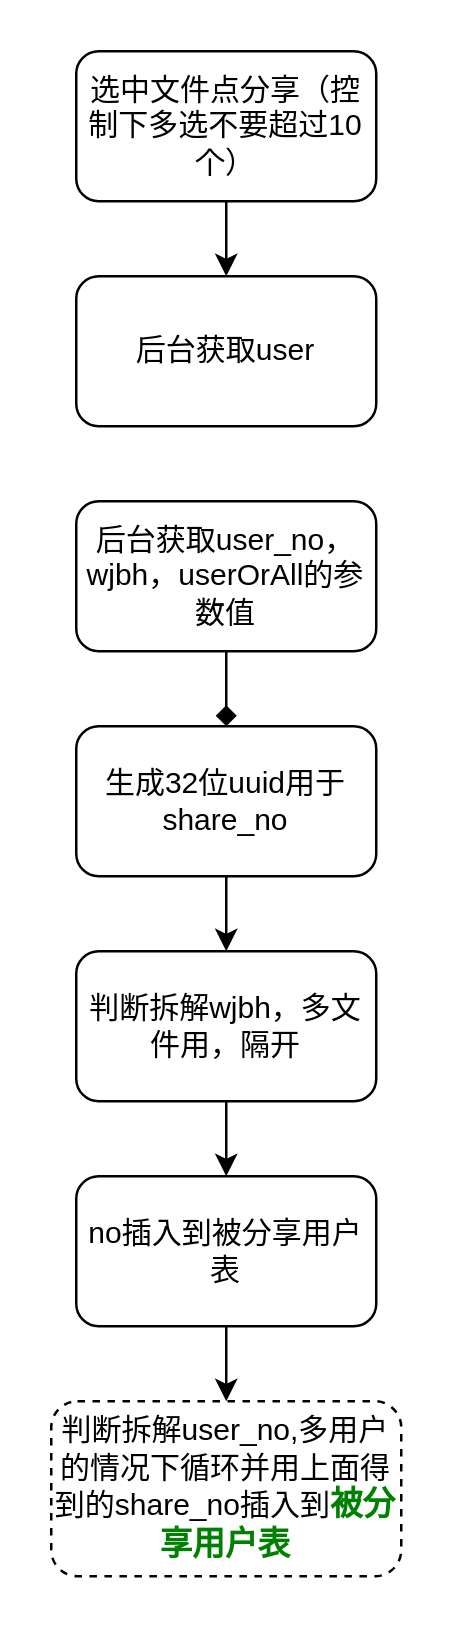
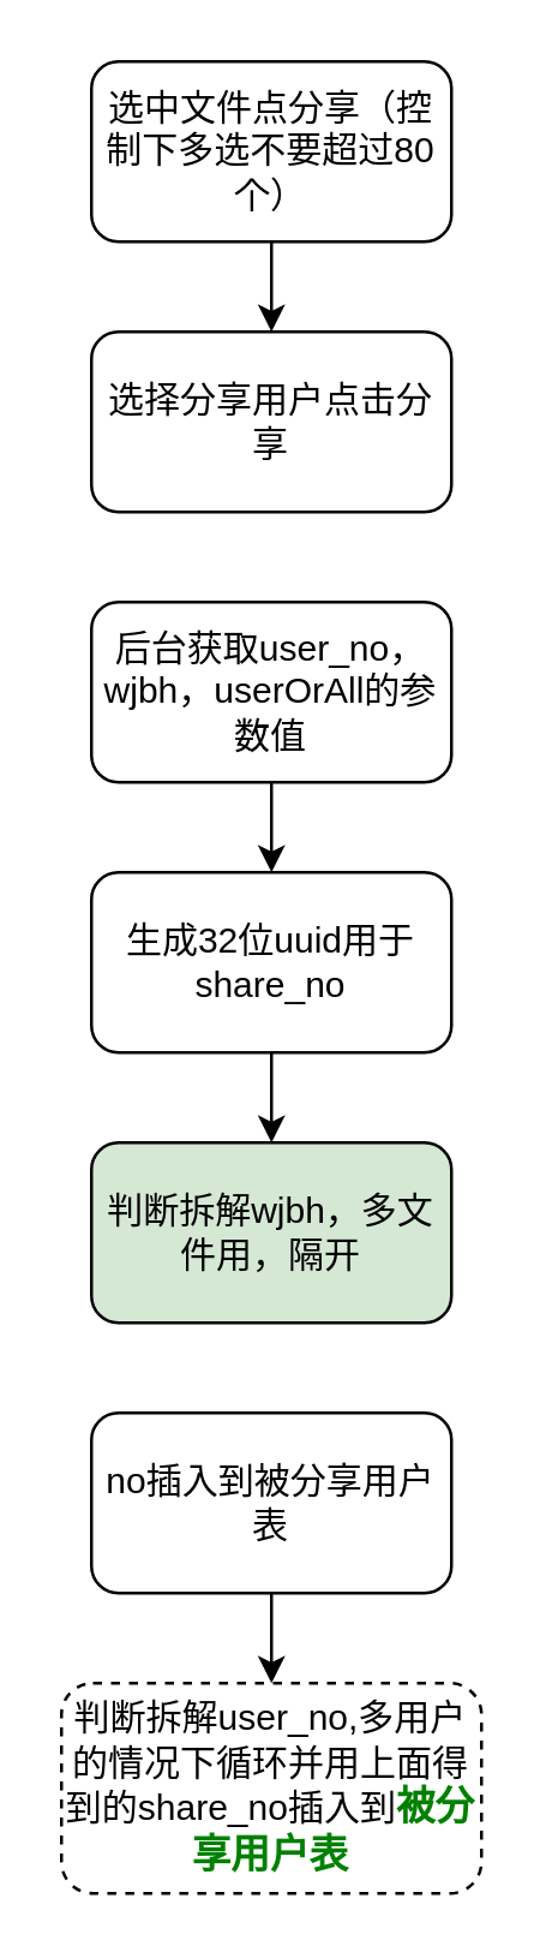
- <mxCell id="3" value="选中文件点分享（控制下多选不要超过10个）" style="rounded=1;whiteSpace=wrap;html=1;" vertex="1" parent="1"><mxGeometry x="30" y="20" width="120" height="60" as="geometry" /></mxCell>
+ <mxCell id="3" value="选中文件点分享（控制下多选不要超过80个）" style="rounded=1;whiteSpace=wrap;html=1;" vertex="1" parent="1"><mxGeometry x="30" y="20" width="120" height="60" as="geometry" /></mxCell>
- <mxCell id="4" value="后台获取user" style="rounded=1;whiteSpace=wrap;html=1;" vertex="1" parent="1"><mxGeometry x="30" y="110" width="120" height="60" as="geometry" /></mxCell>
+ <mxCell id="4" value="选择分享用户点击分享" style="rounded=1;whiteSpace=wrap;html=1;" vertex="1" parent="1"><mxGeometry x="30" y="110" width="120" height="60" as="geometry" /></mxCell>
- <mxCell id="5" value="" style="edgeStyle=orthogonalEdgeStyle;rounded=0;orthogonalLoop=1;jettySize=auto;html=1;endArrow=diamond;" edge="1" parent="1" source="6" target="8"><mxGeometry relative="1" as="geometry" /></mxCell>
+ <mxCell id="5" value="" style="edgeStyle=orthogonalEdgeStyle;rounded=0;orthogonalLoop=1;jettySize=auto;html=1;" edge="1" parent="1" source="6" target="8"><mxGeometry relative="1" as="geometry" /></mxCell>
- <mxCell id="10" value="判断拆解wjbh，多文件用，隔开" style="whiteSpace=wrap;html=1;rounded=1;" vertex="1" parent="1"><mxGeometry x="30" y="380" width="120" height="60" as="geometry" /></mxCell>
+ <mxCell id="10" value="判断拆解wjbh，多文件用，隔开" style="whiteSpace=wrap;html=1;rounded=1;fillColor=#d5e8d4;" vertex="1" parent="1"><mxGeometry x="30" y="380" width="120" height="60" as="geometry" /></mxCell>
- <mxCell id="9" value="" style="edgeStyle=orthogonalEdgeStyle;rounded=0;orthogonalLoop=1;jettySize=auto;html=1;" edge="1" parent="1" source="10" target="12"><mxGeometry relative="1" as="geometry" /></mxCell>
